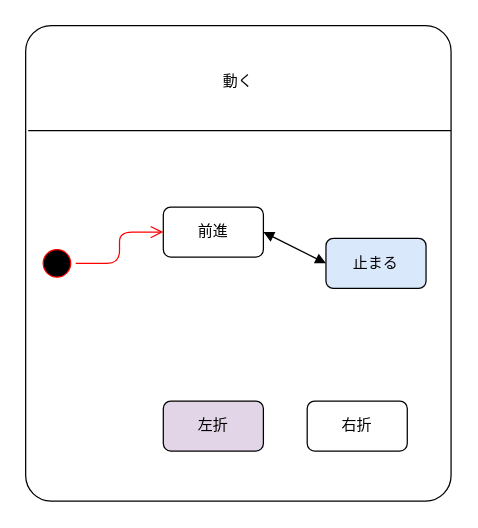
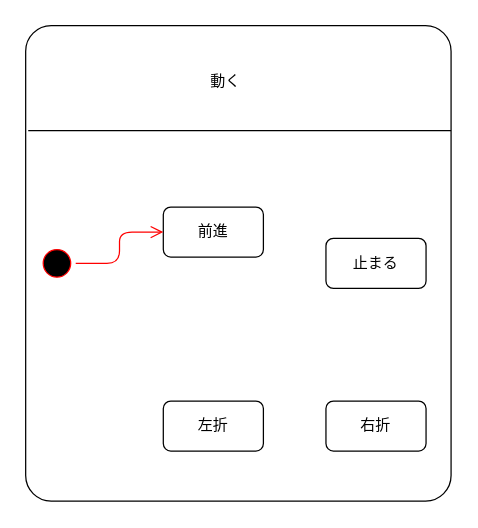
- <mxCell id="8" value="動く" style="text;html=1;strokeColor=none;fillColor=none;align=center;verticalAlign=middle;whiteSpace=wrap;rounded=0;" vertex="1" parent="1"><mxGeometry x="160" y="50" width="60" height="30" as="geometry" /></mxCell>
+ <mxCell id="8" value="動く" style="text;html=1;strokeColor=none;fillColor=none;align=center;verticalAlign=middle;whiteSpace=wrap;rounded=0;" vertex="1" parent="1"><mxGeometry x="150" y="50" width="60" height="30" as="geometry" /></mxCell>
- <mxCell id="11" value="" style="html=1;verticalAlign=bottom;endArrow=block;startArrow=block;startFill=1;exitX=1;exitY=0.5;exitDx=0;exitDy=0;entryX=0;entryY=0.5;entryDx=0;entryDy=0;" edge="1" parent="1" source="3" target="4"><mxGeometry width="80" relative="1" as="geometry"><mxPoint x="220" y="270" as="sourcePoint" /><mxPoint x="300" y="270" as="targetPoint" /></mxGeometry></mxCell>
- <mxCell id="4" value="止まる" style="rounded=1;whiteSpace=wrap;html=1;fillColor=#dae8fc;" vertex="1" parent="1"><mxGeometry x="260" y="190" width="80" height="40" as="geometry" /></mxCell>
+ <mxCell id="4" value="止まる" style="rounded=1;whiteSpace=wrap;html=1;" vertex="1" parent="1"><mxGeometry x="260" y="190" width="80" height="40" as="geometry" /></mxCell>
- <mxCell id="5" value="左折" style="rounded=1;whiteSpace=wrap;html=1;fillColor=#e1d5e7;" vertex="1" parent="1"><mxGeometry x="130" y="320" width="80" height="40" as="geometry" /></mxCell>
+ <mxCell id="5" value="左折" style="rounded=1;whiteSpace=wrap;html=1;" vertex="1" parent="1"><mxGeometry x="130" y="320" width="80" height="40" as="geometry" /></mxCell>
- <mxCell id="6" value="右折" style="rounded=1;whiteSpace=wrap;html=1;" vertex="1" parent="1"><mxGeometry x="245" y="320" width="80" height="40" as="geometry" /></mxCell>
+ <mxCell id="6" value="右折" style="rounded=1;whiteSpace=wrap;html=1;" vertex="1" parent="1"><mxGeometry x="260" y="320" width="80" height="40" as="geometry" /></mxCell>
